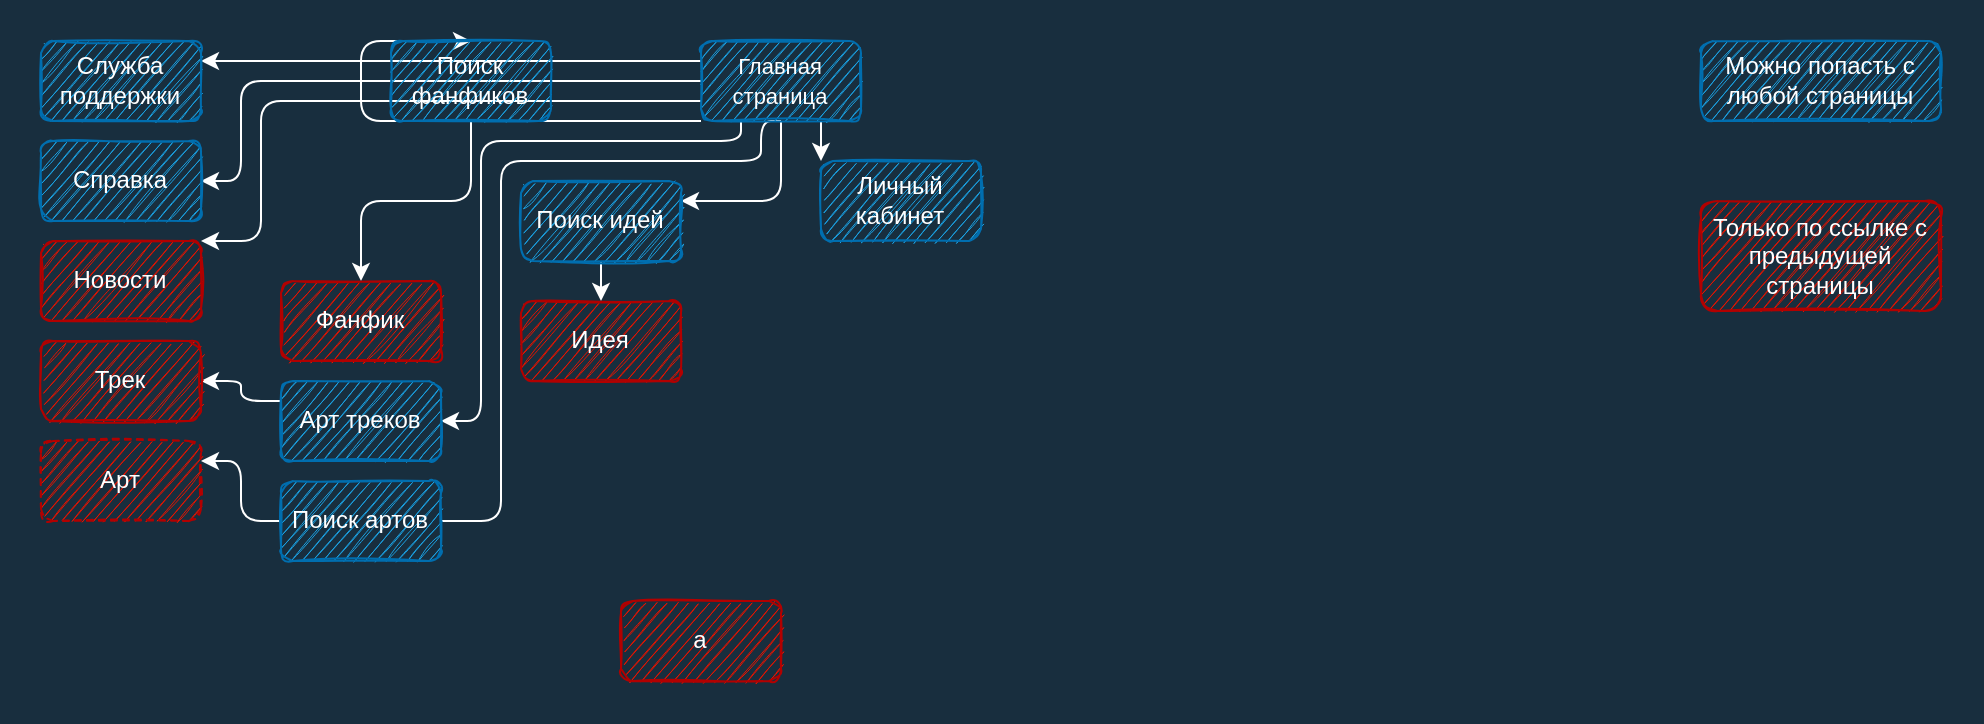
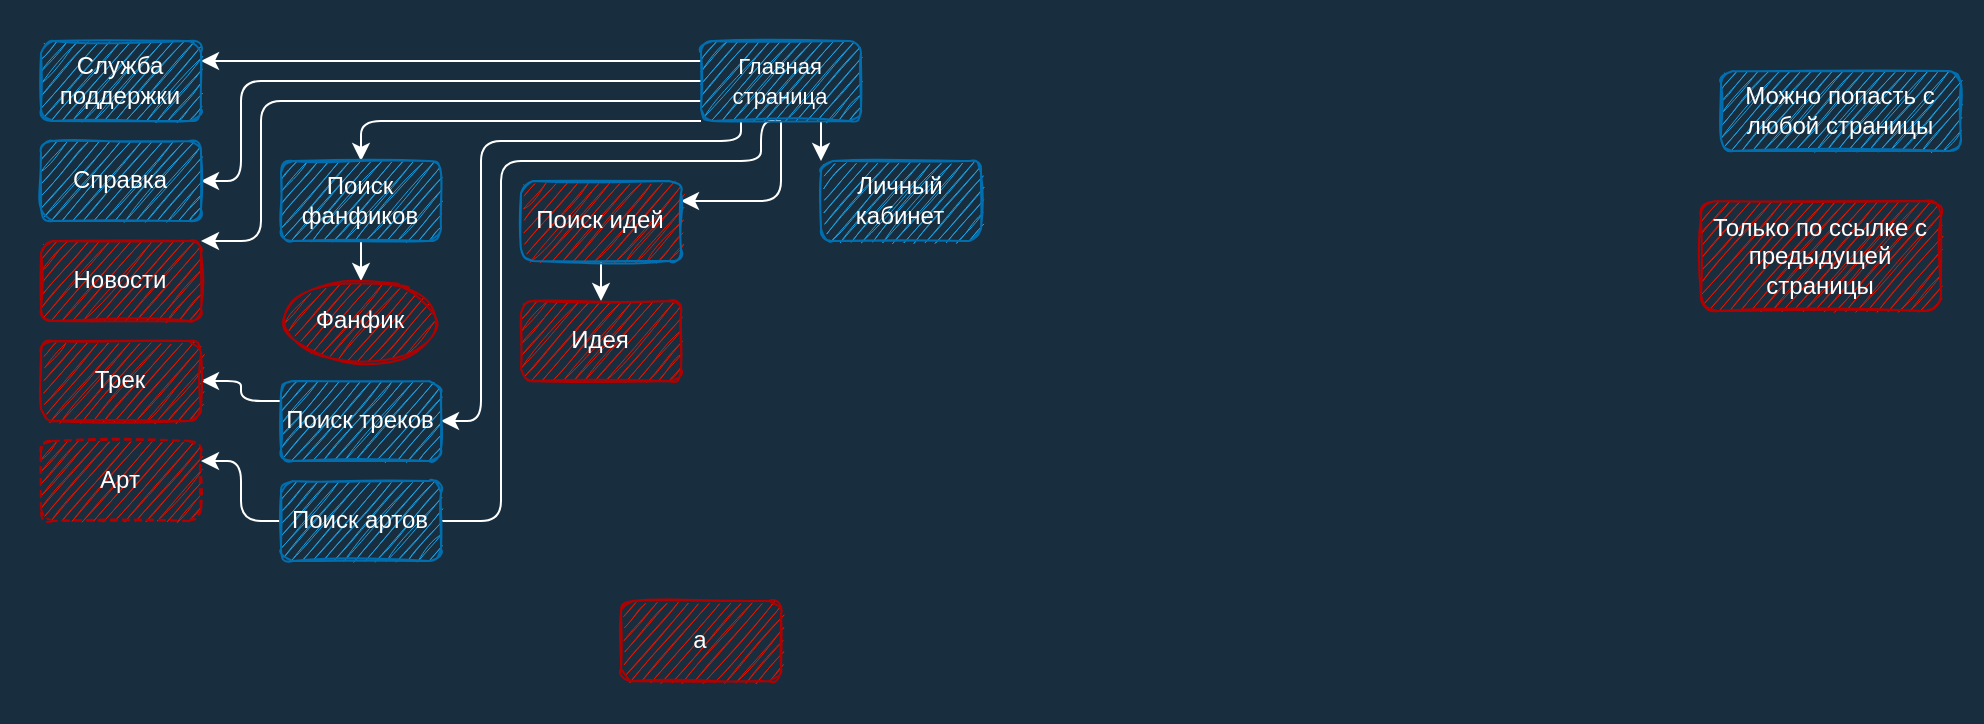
- <mxCell id="15" value="&lt;font color=&quot;#ffffff&quot;&gt;Поиск фанфиков&lt;/font&gt;" style="rounded=1;whiteSpace=wrap;html=1;strokeColor=#006EAF;fillColor=#1ba1e2;sketch=1;fontColor=#ffffff;" vertex="1" parent="1"><mxGeometry x="195" y="20" width="80" height="40" as="geometry" /></mxCell>
+ <mxCell id="15" value="&lt;font color=&quot;#ffffff&quot;&gt;Поиск фанфиков&lt;/font&gt;" style="rounded=1;whiteSpace=wrap;html=1;strokeColor=#006EAF;fillColor=#1ba1e2;sketch=1;fontColor=#ffffff;" vertex="1" parent="1"><mxGeometry x="140" y="80" width="80" height="40" as="geometry" /></mxCell>
- <mxCell id="26" value="&lt;font color=&quot;#ffffff&quot;&gt;Можно попасть с любой страницы&lt;/font&gt;" style="rounded=1;whiteSpace=wrap;html=1;strokeColor=#006EAF;fillColor=#1ba1e2;sketch=1;fontColor=#ffffff;" vertex="1" parent="1"><mxGeometry x="850" y="20" width="120" height="40" as="geometry" /></mxCell>
+ <mxCell id="26" value="&lt;font color=&quot;#ffffff&quot;&gt;Можно попасть с любой страницы&lt;/font&gt;" style="rounded=1;whiteSpace=wrap;html=1;strokeColor=#006EAF;fillColor=#1ba1e2;sketch=1;fontColor=#ffffff;" vertex="1" parent="1"><mxGeometry x="860" y="35" width="120" height="40" as="geometry" /></mxCell>
- <mxCell id="12" value="&lt;font color=&quot;#ffffff&quot;&gt;Поиск идей&lt;/font&gt;" style="rounded=1;whiteSpace=wrap;html=1;strokeColor=#006EAF;fillColor=#1ba1e2;sketch=1;fontColor=#ffffff;" vertex="1" parent="1"><mxGeometry x="260" y="90" width="80" height="40" as="geometry" /></mxCell>
+ <mxCell id="12" value="&lt;font color=&quot;#ffffff&quot;&gt;Поиск идей&lt;/font&gt;" style="rounded=1;whiteSpace=wrap;html=1;strokeColor=#006EAF;fillColor=#e51400;sketch=1;fontColor=#ffffff;" vertex="1" parent="1"><mxGeometry x="260" y="90" width="80" height="40" as="geometry" /></mxCell>
- <mxCell id="21" value="&lt;font color=&quot;#ffffff&quot;&gt;Фанфик&lt;/font&gt;" style="rounded=1;whiteSpace=wrap;html=1;strokeColor=#B20000;fillColor=#e51400;sketch=1;fontColor=#ffffff;" vertex="1" parent="1"><mxGeometry x="140" y="140" width="80" height="40" as="geometry" /></mxCell>
+ <mxCell id="21" value="&lt;font color=&quot;#ffffff&quot;&gt;Фанфик&lt;/font&gt;" style="ellipse;whiteSpace=wrap;html=1;strokeColor=#B20000;fillColor=#e51400;sketch=1;fontColor=#ffffff;" vertex="1" parent="1"><mxGeometry x="140" y="140" width="80" height="40" as="geometry" /></mxCell>
- <mxCell id="17" value="&lt;font color=&quot;#ffffff&quot;&gt;Арт треков&lt;/font&gt;" style="rounded=1;whiteSpace=wrap;html=1;strokeColor=#006EAF;fillColor=#1ba1e2;sketch=1;fontColor=#ffffff;" vertex="1" parent="1"><mxGeometry x="140" y="190" width="80" height="40" as="geometry" /></mxCell>
+ <mxCell id="17" value="&lt;font color=&quot;#ffffff&quot;&gt;Поиск треков&lt;/font&gt;" style="rounded=1;whiteSpace=wrap;html=1;strokeColor=#006EAF;fillColor=#1ba1e2;sketch=1;fontColor=#ffffff;" vertex="1" parent="1"><mxGeometry x="140" y="190" width="80" height="40" as="geometry" /></mxCell>
